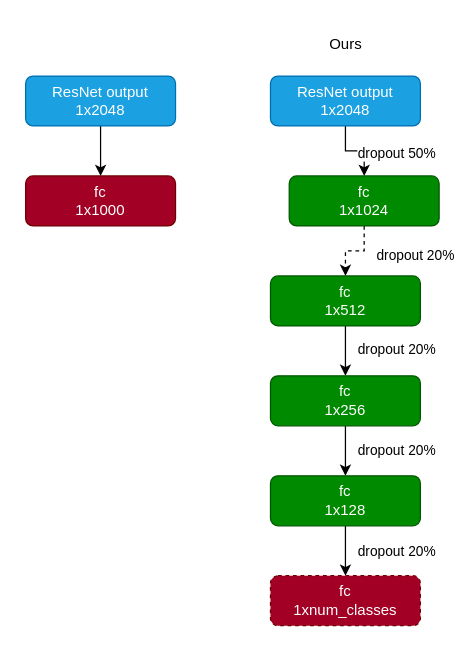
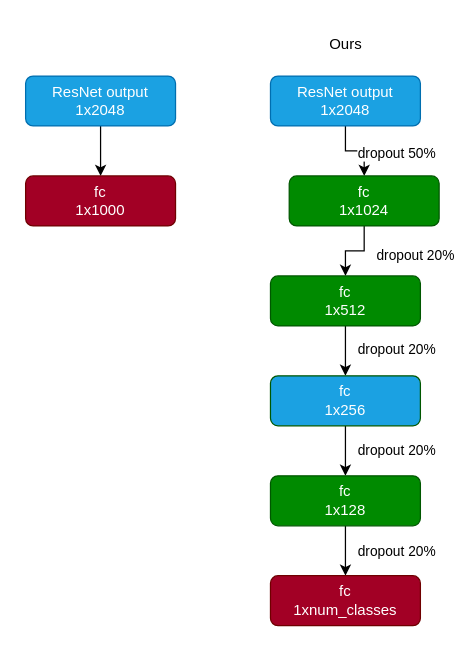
- <mxCell id="5" style="edgeStyle=orthogonalEdgeStyle;rounded=0;orthogonalLoop=1;jettySize=auto;html=1;dashed=1;" parent="1" source="7" target="10" edge="1"><mxGeometry relative="1" as="geometry" /></mxCell>
+ <mxCell id="5" style="edgeStyle=orthogonalEdgeStyle;rounded=0;orthogonalLoop=1;jettySize=auto;html=1;" parent="1" source="7" target="10" edge="1"><mxGeometry relative="1" as="geometry" /></mxCell>
- <mxCell id="13" value="fc&lt;div&gt;1x256&lt;/div&gt;" style="rounded=1;whiteSpace=wrap;html=1;fillColor=#008a00;fontColor=#ffffff;strokeColor=#005700;" parent="1" vertex="1"><mxGeometry x="216" y="300" width="120" height="40" as="geometry" /></mxCell>
+ <mxCell id="13" value="fc&lt;div&gt;1x256&lt;/div&gt;" style="rounded=1;whiteSpace=wrap;html=1;fillColor=#1ba1e2;fontColor=#ffffff;strokeColor=#005700;" parent="1" vertex="1"><mxGeometry x="216" y="300" width="120" height="40" as="geometry" /></mxCell>
- <mxCell id="17" value="fc&lt;div&gt;1xnum_classes&lt;/div&gt;" style="rounded=1;whiteSpace=wrap;html=1;fillColor=#a20025;fontColor=#ffffff;strokeColor=#6F0000;dashed=1;" parent="1" vertex="1"><mxGeometry x="216" y="460" width="120" height="40" as="geometry" /></mxCell>
+ <mxCell id="17" value="fc&lt;div&gt;1xnum_classes&lt;/div&gt;" style="rounded=1;whiteSpace=wrap;html=1;fillColor=#a20025;fontColor=#ffffff;strokeColor=#6F0000;" parent="1" vertex="1"><mxGeometry x="216" y="460" width="120" height="40" as="geometry" /></mxCell>
